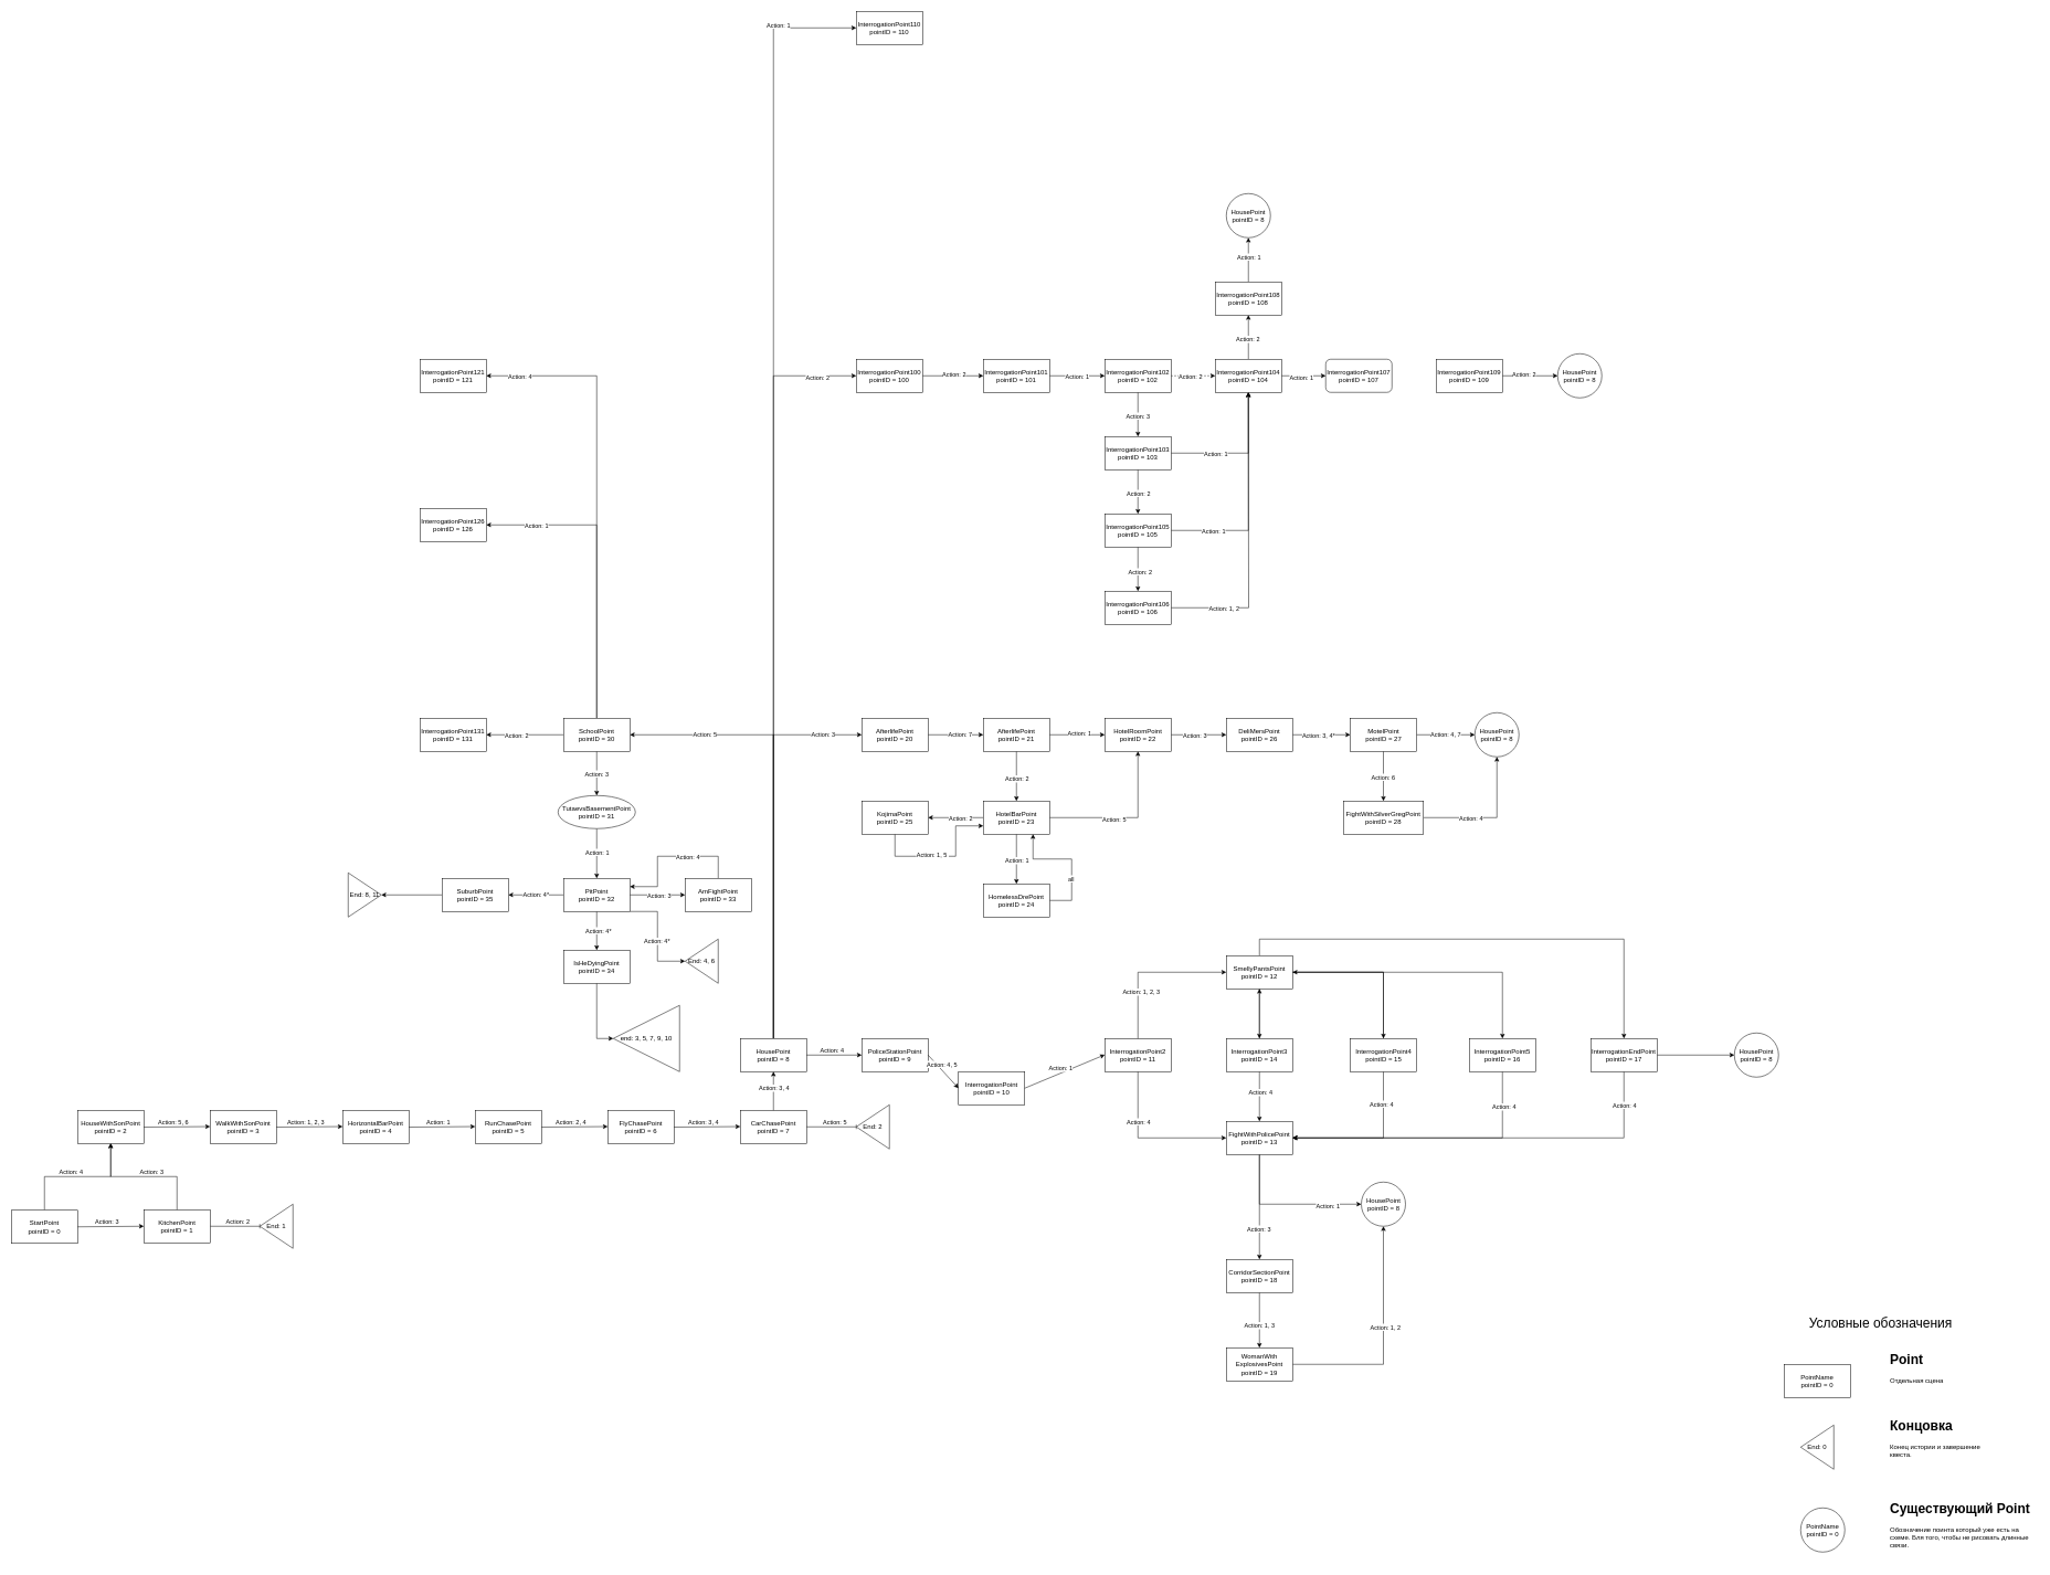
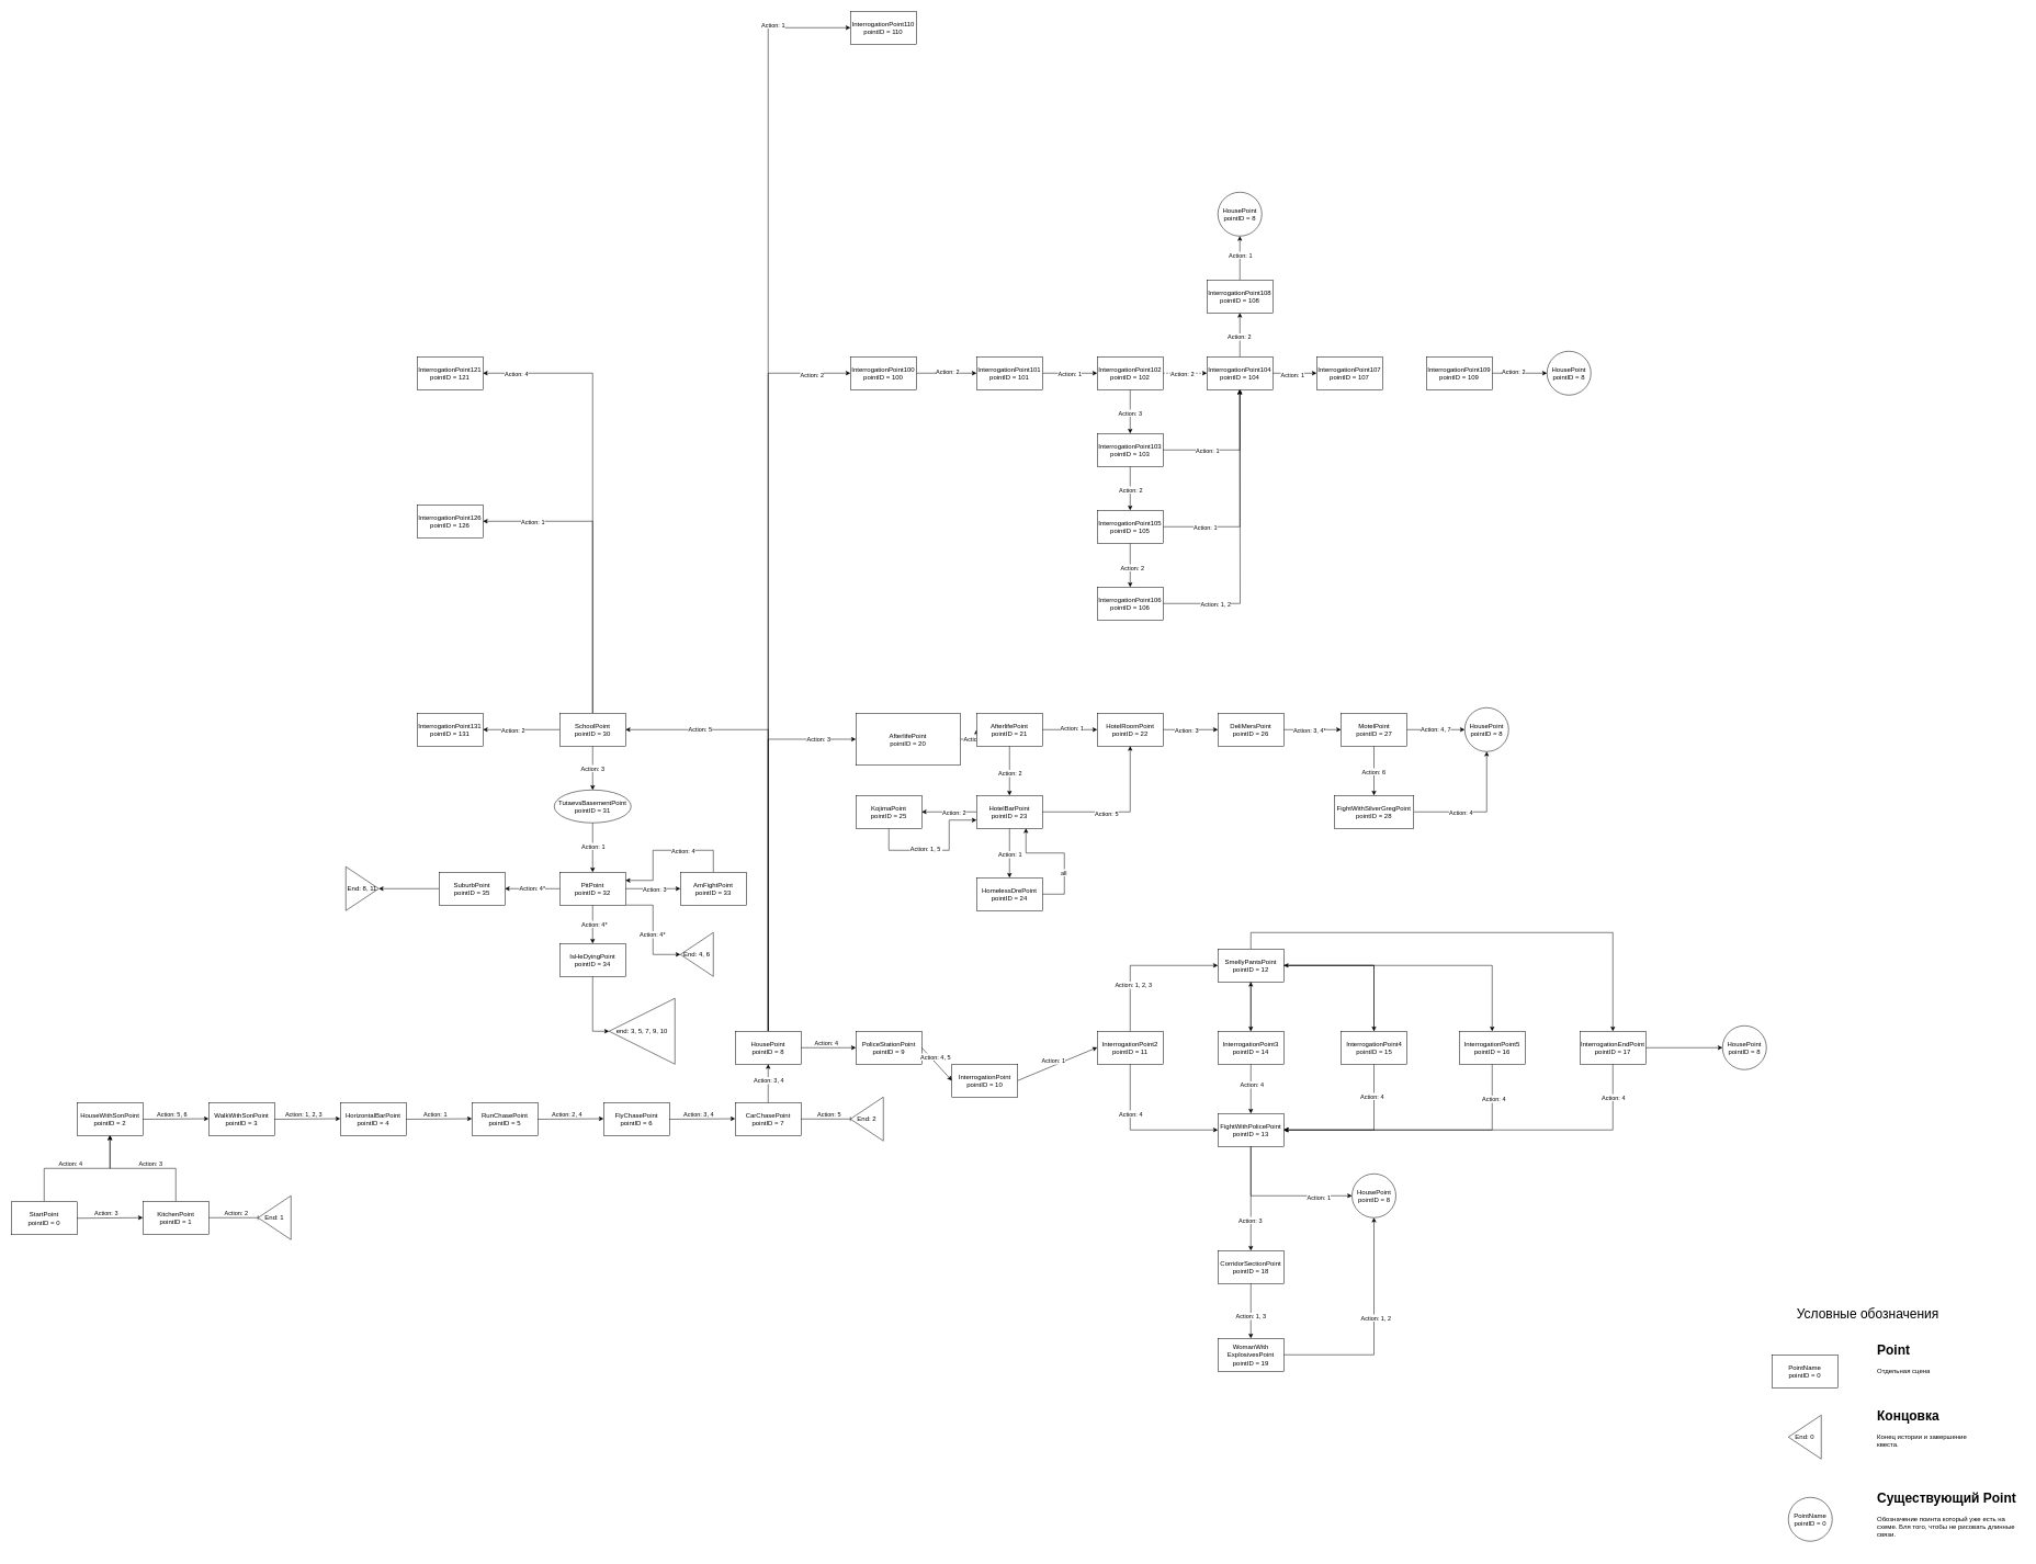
- <mxCell id="194" value="&lt;div&gt;InterrogationPoint107&lt;/div&gt;&lt;div&gt;pointID = 107&lt;/div&gt;" style="whiteSpace=wrap;html=1;rounded=1;" vertex="1" parent="1"><mxGeometry x="2400" y="650" width="120" height="60" as="geometry" /></mxCell>
+ <mxCell id="194" value="&lt;div&gt;InterrogationPoint107&lt;/div&gt;&lt;div&gt;pointID = 107&lt;/div&gt;" style="whiteSpace=wrap;html=1;rounded=0;" vertex="1" parent="1"><mxGeometry x="2400" y="650" width="120" height="60" as="geometry" /></mxCell>
- <mxCell id="99" value="&lt;div&gt;AfterlifePoint&lt;/div&gt;&lt;div&gt;pointID = 20&lt;/div&gt;" style="rounded=0;whiteSpace=wrap;html=1;" parent="1" vertex="1"><mxGeometry x="1560" y="1300" width="120" height="60" as="geometry" /></mxCell>
+ <mxCell id="99" value="&lt;div&gt;AfterlifePoint&lt;/div&gt;&lt;div&gt;pointID = 20&lt;/div&gt;" style="rounded=0;whiteSpace=wrap;html=1;" parent="1" vertex="1"><mxGeometry x="1560" y="1300" width="190" height="95" as="geometry" /></mxCell>
